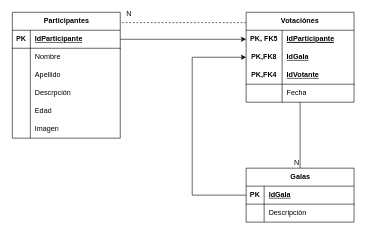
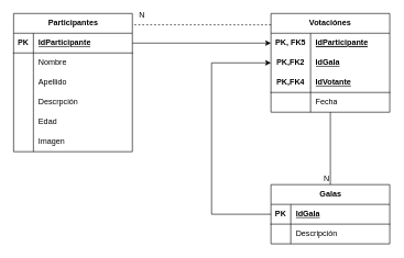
- <mxCell id="33" value="PK,FK8" style="shape=partialRectangle;connectable=0;fillColor=none;top=0;left=0;bottom=0;right=0;fontStyle=1;overflow=hidden;html=1;whiteSpace=wrap;" vertex="1" parent="32"><mxGeometry width="60" height="30" as="geometry"><mxRectangle width="60" height="30" as="alternateBounds" /></mxGeometry></mxCell>
+ <mxCell id="33" value="PK,FK2" style="shape=partialRectangle;connectable=0;fillColor=none;top=0;left=0;bottom=0;right=0;fontStyle=1;overflow=hidden;html=1;whiteSpace=wrap;" vertex="1" parent="32"><mxGeometry width="60" height="30" as="geometry"><mxRectangle width="60" height="30" as="alternateBounds" /></mxGeometry></mxCell>
